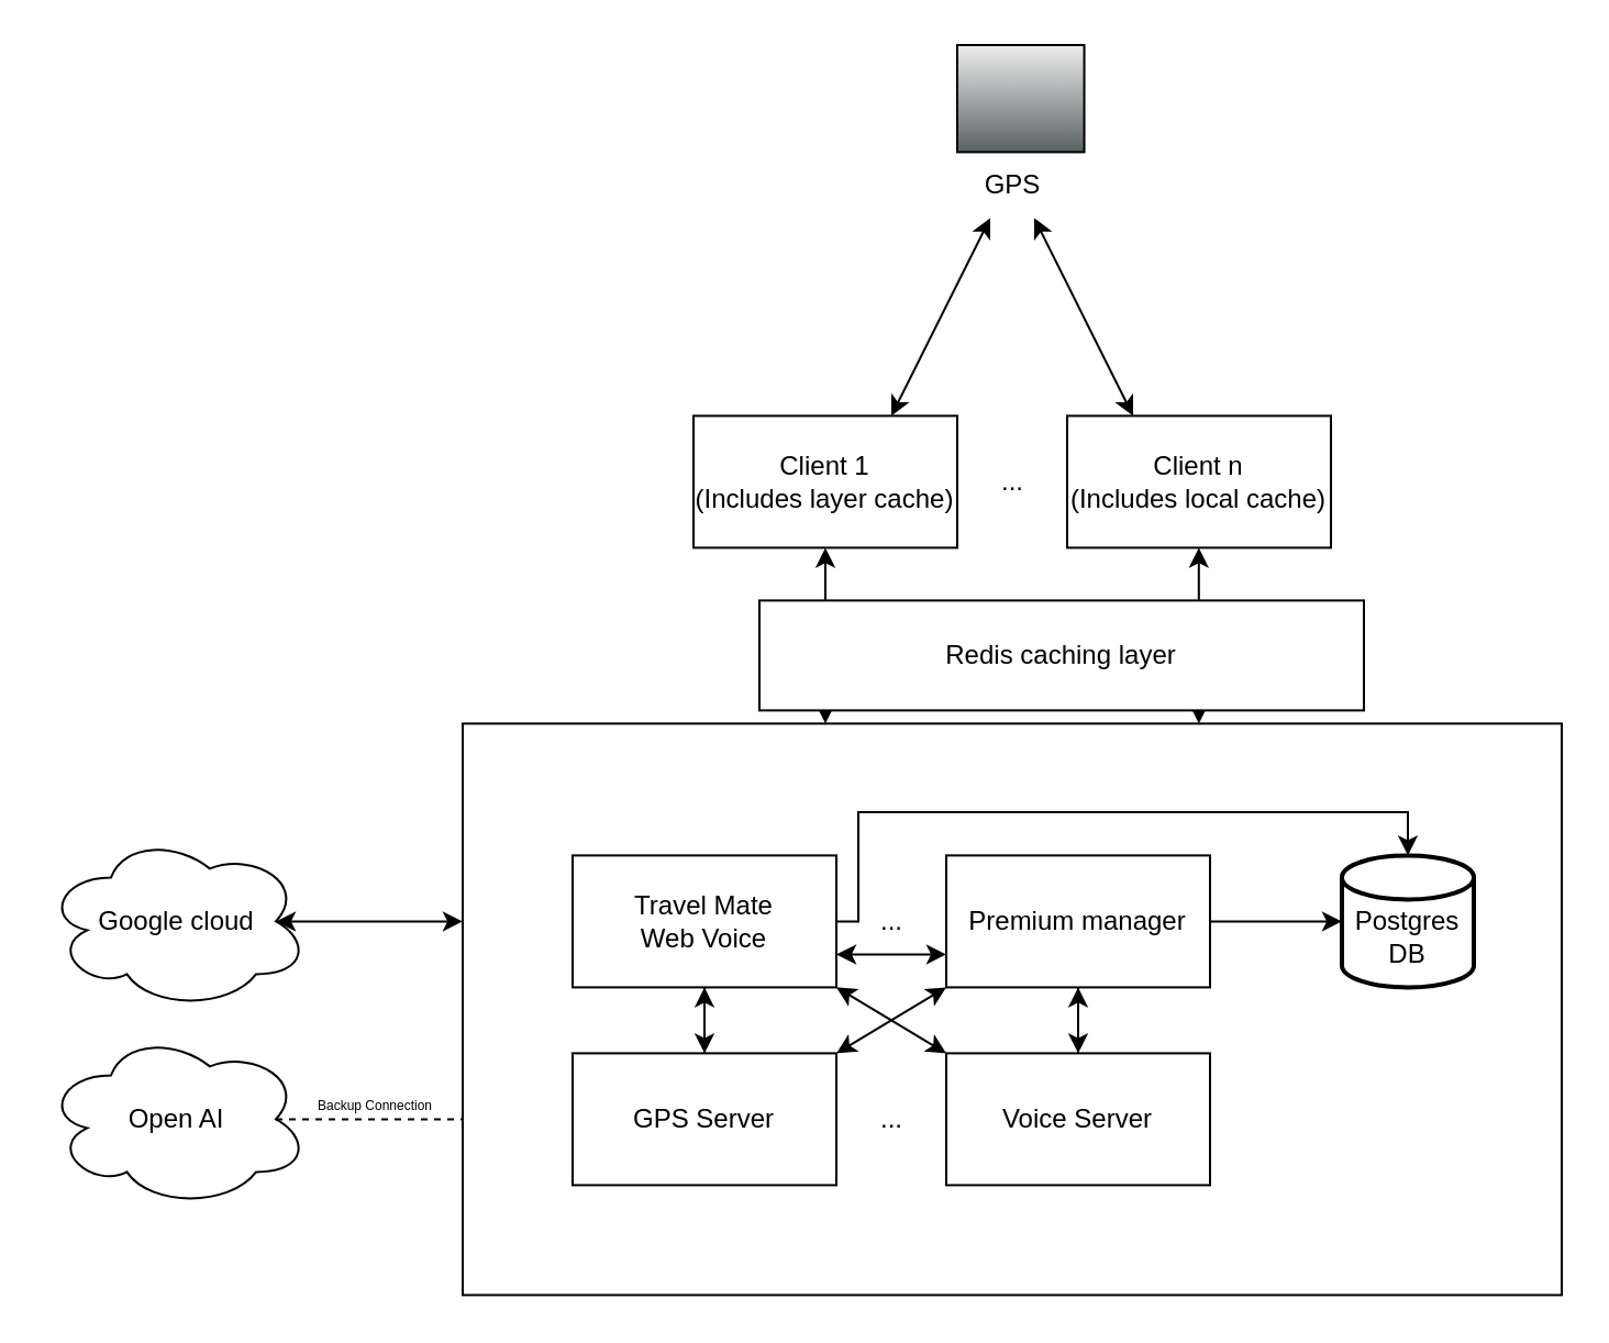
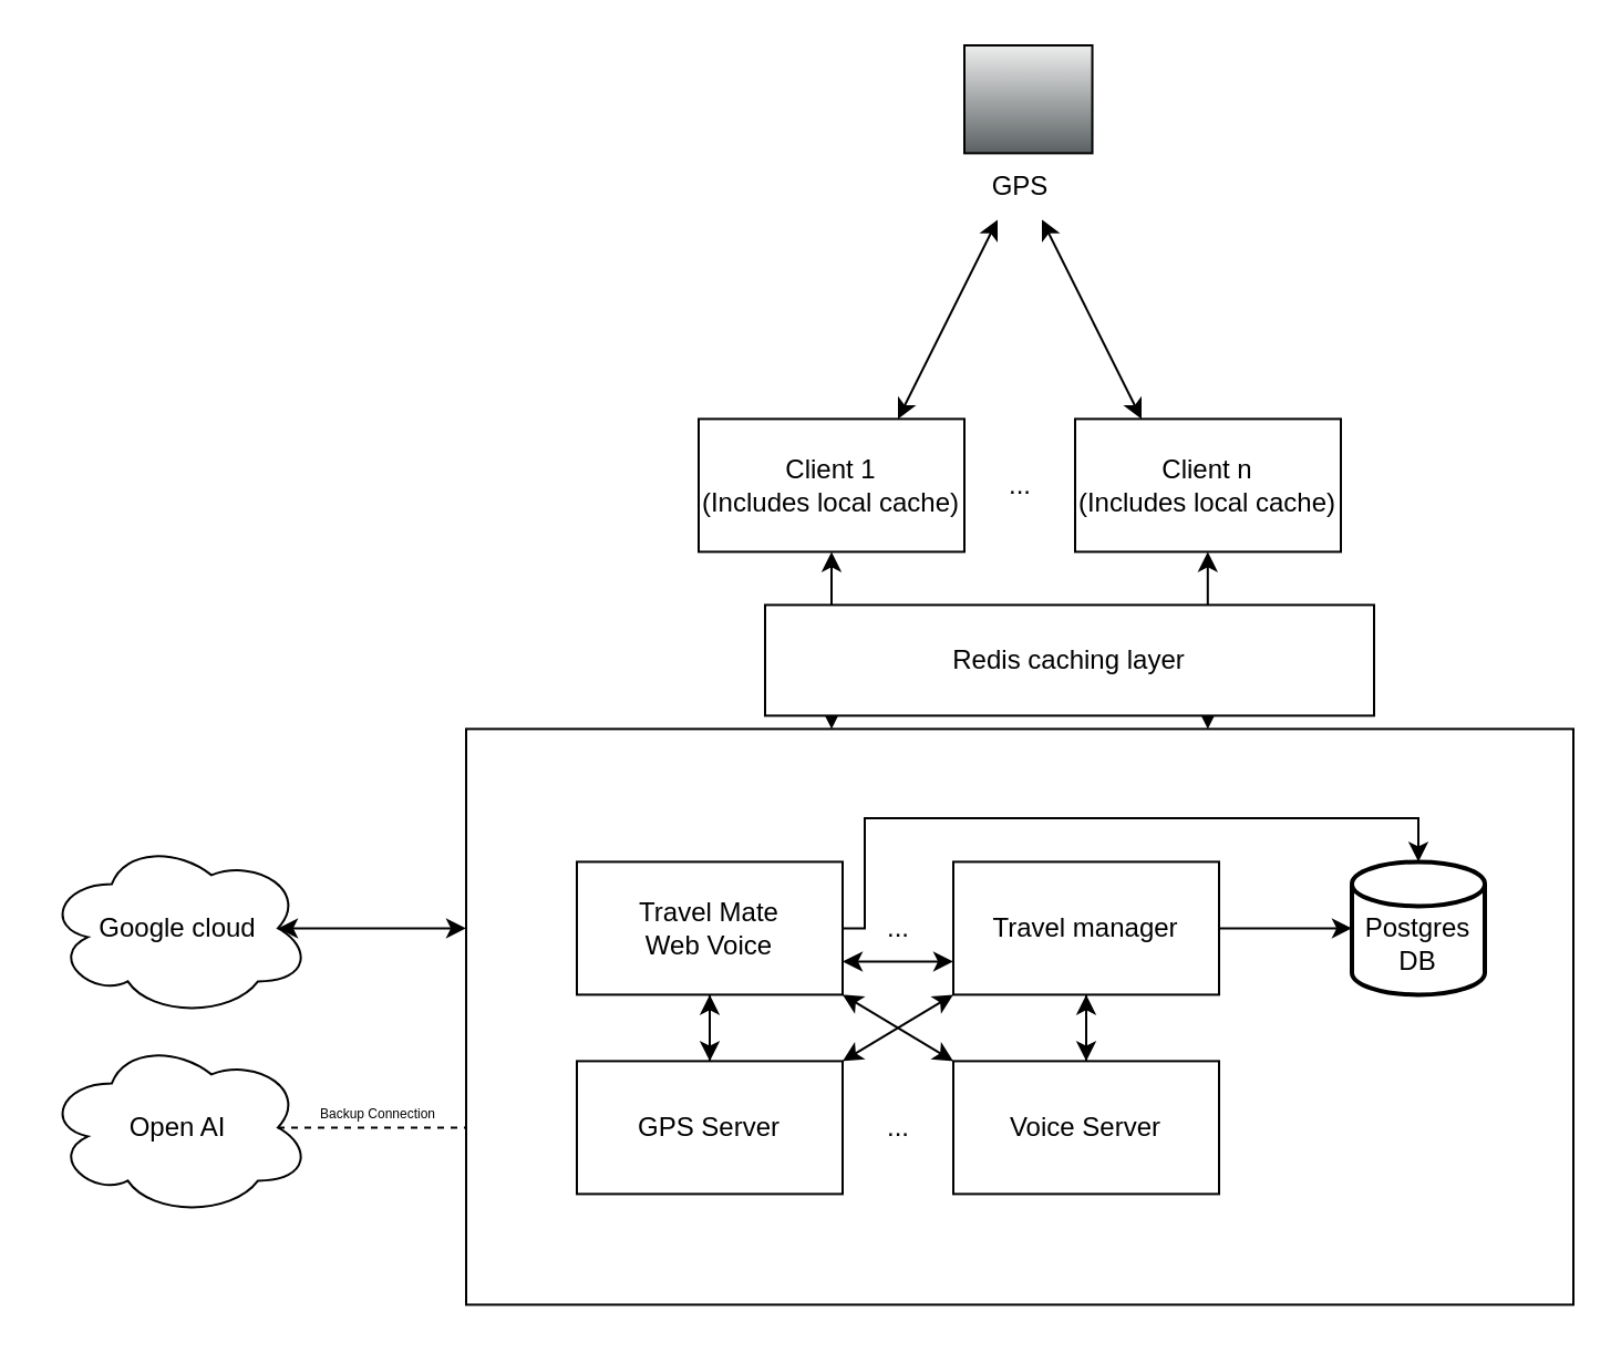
- <mxCell id="4" value="Client 1&lt;br&gt;(Includes layer cache)" style="rounded=0;whiteSpace=wrap;html=1;" vertex="1" parent="1"><mxGeometry x="315" y="188.7" width="120" height="60" as="geometry" /></mxCell>
+ <mxCell id="4" value="Client 1&lt;br&gt;(Includes local cache)" style="rounded=0;whiteSpace=wrap;html=1;" vertex="1" parent="1"><mxGeometry x="315" y="188.7" width="120" height="60" as="geometry" /></mxCell>
- <mxCell id="10" value="Premium manager" style="rounded=0;whiteSpace=wrap;html=1;" vertex="1" parent="1"><mxGeometry x="430" y="388.7" width="120" height="60" as="geometry" /></mxCell>
+ <mxCell id="10" value="Travel manager" style="rounded=0;whiteSpace=wrap;html=1;" vertex="1" parent="1"><mxGeometry x="430" y="388.7" width="120" height="60" as="geometry" /></mxCell>
